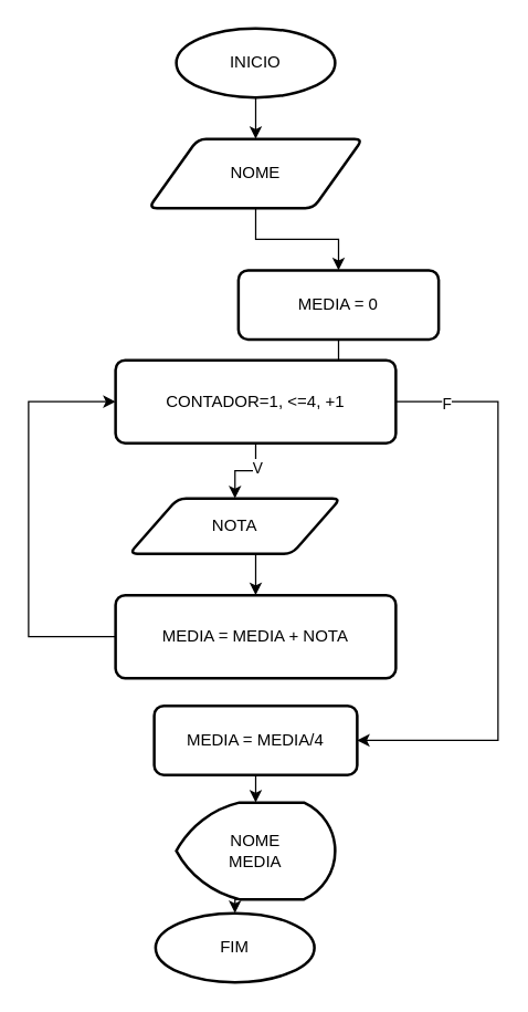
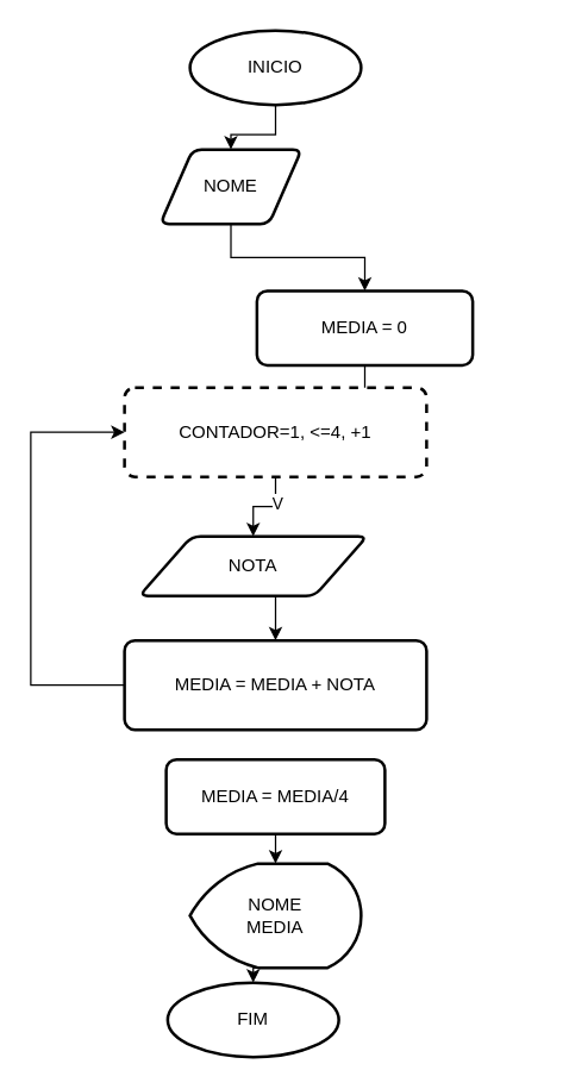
- <mxCell id="6" value="NOME" style="shape=parallelogram;html=1;strokeWidth=2;perimeter=parallelogramPerimeter;whiteSpace=wrap;rounded=1;arcSize=12;size=0.23;" vertex="1" parent="1"><mxGeometry x="107" y="100" width="155" height="50" as="geometry" /></mxCell>
+ <mxCell id="6" value="NOME" style="shape=parallelogram;html=1;strokeWidth=2;perimeter=parallelogramPerimeter;whiteSpace=wrap;rounded=1;arcSize=12;size=0.23;" vertex="1" parent="1"><mxGeometry x="107" y="100" width="95" height="50" as="geometry" /></mxCell>
- <mxCell id="13" value="CONTADOR=1, &amp;lt;=4, +1" style="rounded=1;whiteSpace=wrap;html=1;absoluteArcSize=1;arcSize=14;strokeWidth=2;" vertex="1" parent="1"><mxGeometry x="83" y="260" width="203" height="60" as="geometry" /></mxCell>
+ <mxCell id="13" value="CONTADOR=1, &amp;lt;=4, +1" style="rounded=1;whiteSpace=wrap;html=1;absoluteArcSize=1;arcSize=14;strokeWidth=2;dashed=1;" vertex="1" parent="1"><mxGeometry x="83" y="260" width="203" height="60" as="geometry" /></mxCell>
- <mxCell id="11" style="edgeStyle=orthogonalEdgeStyle;rounded=0;orthogonalLoop=1;jettySize=auto;html=1;exitX=1;exitY=0.5;exitDx=0;exitDy=0;entryX=1;entryY=0.5;entryDx=0;entryDy=0;" edge="1" parent="1" source="13" target="18"><mxGeometry relative="1" as="geometry"><Array as="points"><mxPoint x="360" y="290" /><mxPoint x="360" y="535" /></Array></mxGeometry></mxCell>
- <mxCell id="12" value="F" style="edgeLabel;html=1;align=center;verticalAlign=middle;resizable=0;points=[];" vertex="1" connectable="0" parent="11"><mxGeometry x="-0.829" y="-1" relative="1" as="geometry"><mxPoint as="offset" /></mxGeometry></mxCell>
